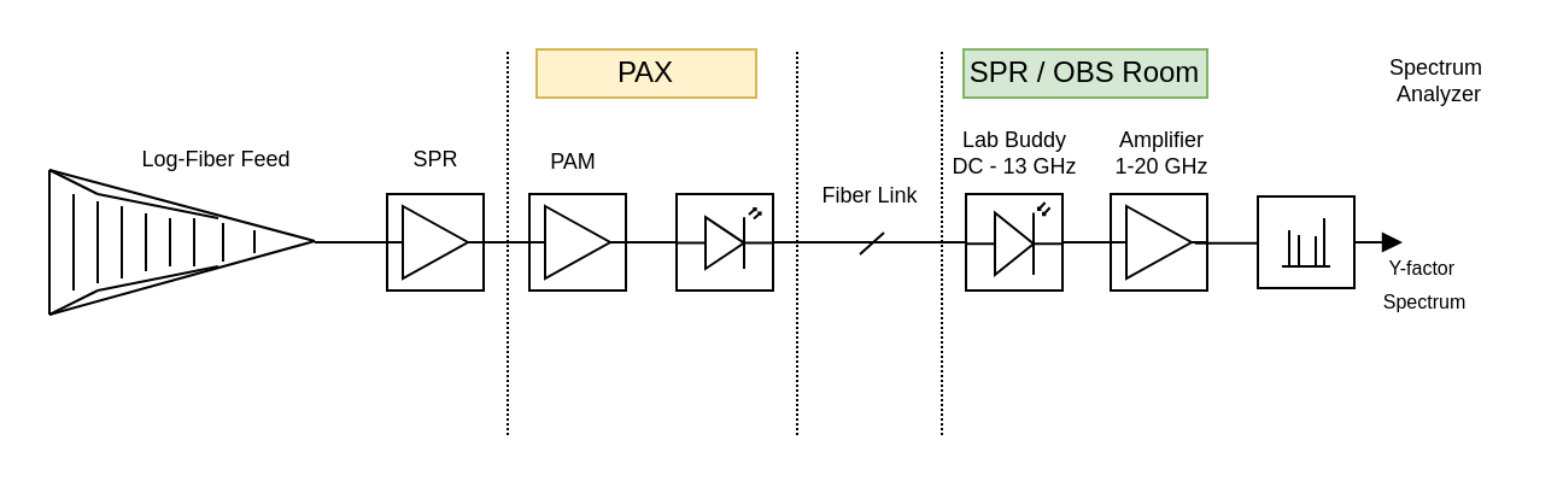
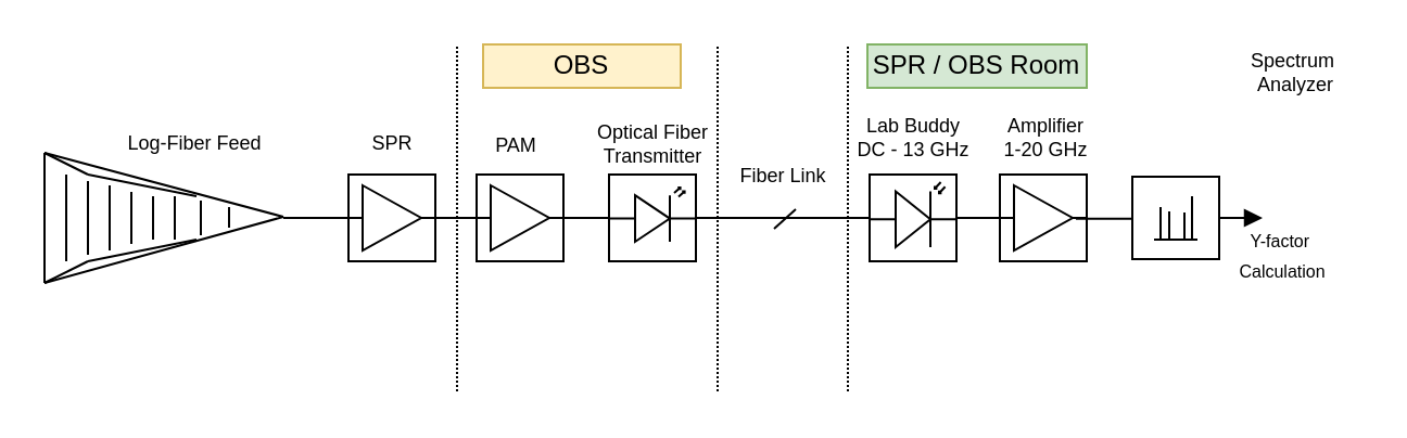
- <mxCell id="33" value="PAX" style="text;html=1;strokeColor=#d6b656;fillColor=#fff2cc;align=center;verticalAlign=middle;whiteSpace=wrap;rounded=0;" parent="1" vertex="1"><mxGeometry x="222" y="20" width="91" height="20" as="geometry" /></mxCell>
+ <mxCell id="33" value="OBS" style="text;html=1;strokeColor=#d6b656;fillColor=#fff2cc;align=center;verticalAlign=middle;whiteSpace=wrap;rounded=0;" parent="1" vertex="1"><mxGeometry x="222" y="20" width="91" height="20" as="geometry" /></mxCell>
+ <mxCell id="27" value="Optical Fiber&lt;br&gt;Transmitter" style="text;html=1;resizable=0;points=[];autosize=1;align=center;verticalAlign=top;spacingTop=-4;fontSize=9;" parent="1" vertex="1"><mxGeometry x="265" y="53" width="70" height="20" as="geometry" /></mxCell>
- <mxCell id="32" value="&lt;font style=&quot;font-size: 8px&quot;&gt;Y-factor&amp;nbsp;&lt;br&gt;Spectrum&lt;br&gt;&lt;/font&gt;" style="text;html=1;resizable=0;points=[];autosize=1;align=center;verticalAlign=top;spacingTop=-4;" parent="1" vertex="1"><mxGeometry x="560.167" y="100" width="60" height="30" as="geometry" /></mxCell>
+ <mxCell id="32" value="&lt;font style=&quot;font-size: 8px&quot;&gt;Y-factor&amp;nbsp;&lt;br&gt;Calculation&lt;br&gt;&lt;/font&gt;" style="text;html=1;resizable=0;points=[];autosize=1;align=center;verticalAlign=top;spacingTop=-4;" parent="1" vertex="1"><mxGeometry x="560.167" y="100" width="60" height="30" as="geometry" /></mxCell>
